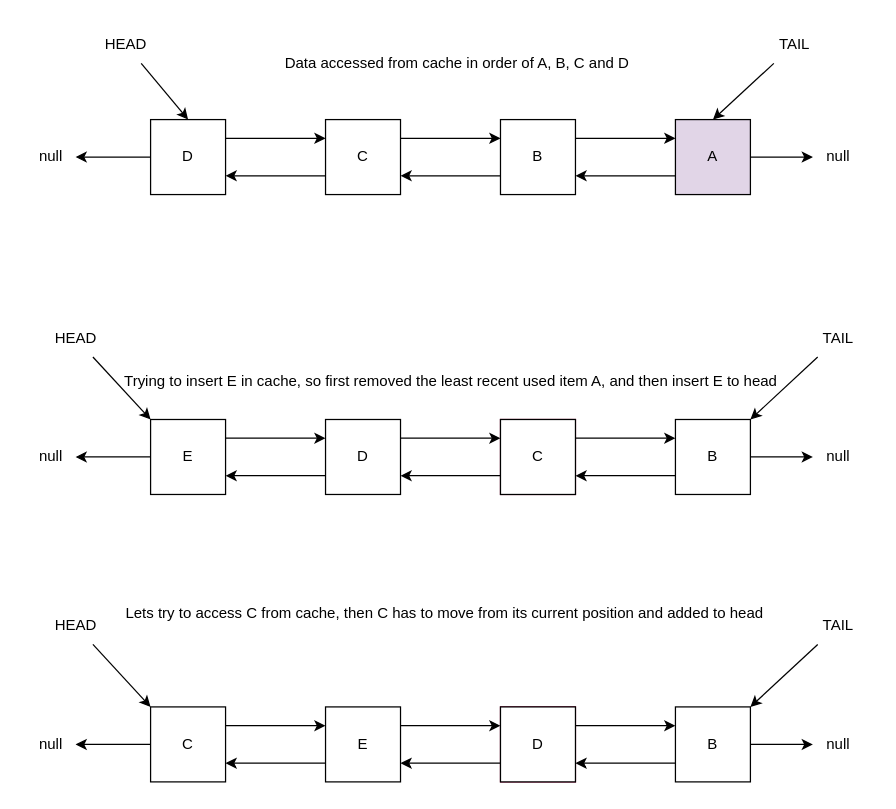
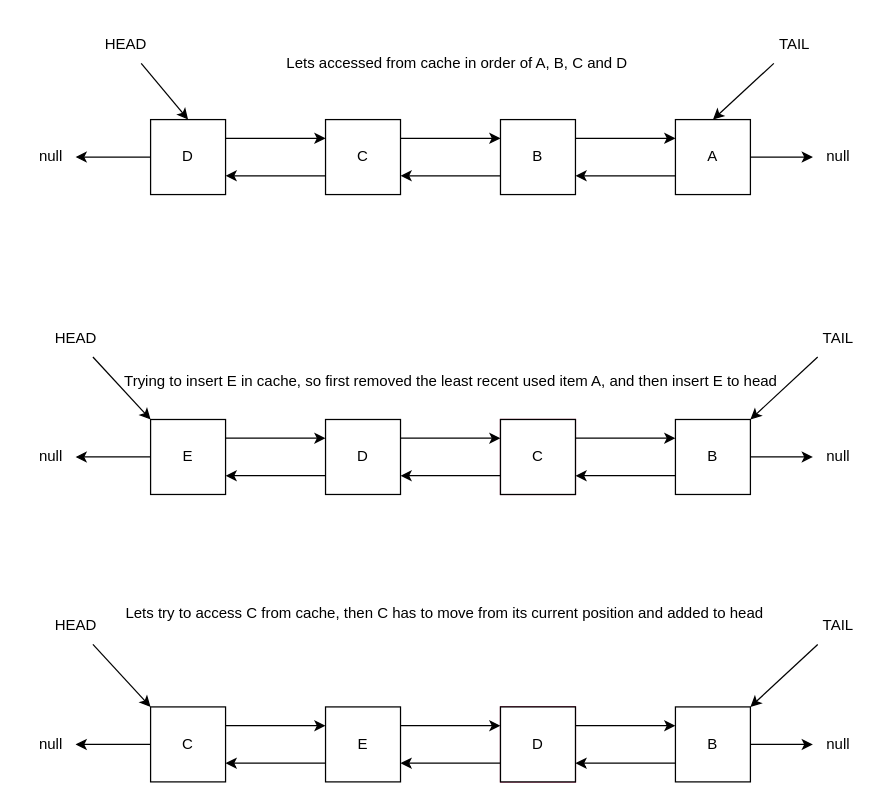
- <mxCell id="38" value="Data accessed from cache in order of A, B, C and D" style="text;html=1;align=center;verticalAlign=middle;resizable=0;points=[];autosize=1;strokeColor=none;fillColor=none;" vertex="1" parent="1"><mxGeometry x="215" y="35" width="300" height="30" as="geometry" /></mxCell>
+ <mxCell id="38" value="Lets accessed from cache in order of A, B, C and D" style="text;html=1;align=center;verticalAlign=middle;resizable=0;points=[];autosize=1;strokeColor=none;fillColor=none;" vertex="1" parent="1"><mxGeometry x="215" y="35" width="300" height="30" as="geometry" /></mxCell>
- <mxCell id="16" value="A" style="rounded=0;whiteSpace=wrap;html=1;fillColor=#e1d5e7;" vertex="1" parent="1"><mxGeometry x="540" y="95" width="60" height="60" as="geometry" /></mxCell>
+ <mxCell id="16" value="A" style="rounded=0;whiteSpace=wrap;html=1;" vertex="1" parent="1"><mxGeometry x="540" y="95" width="60" height="60" as="geometry" /></mxCell>
